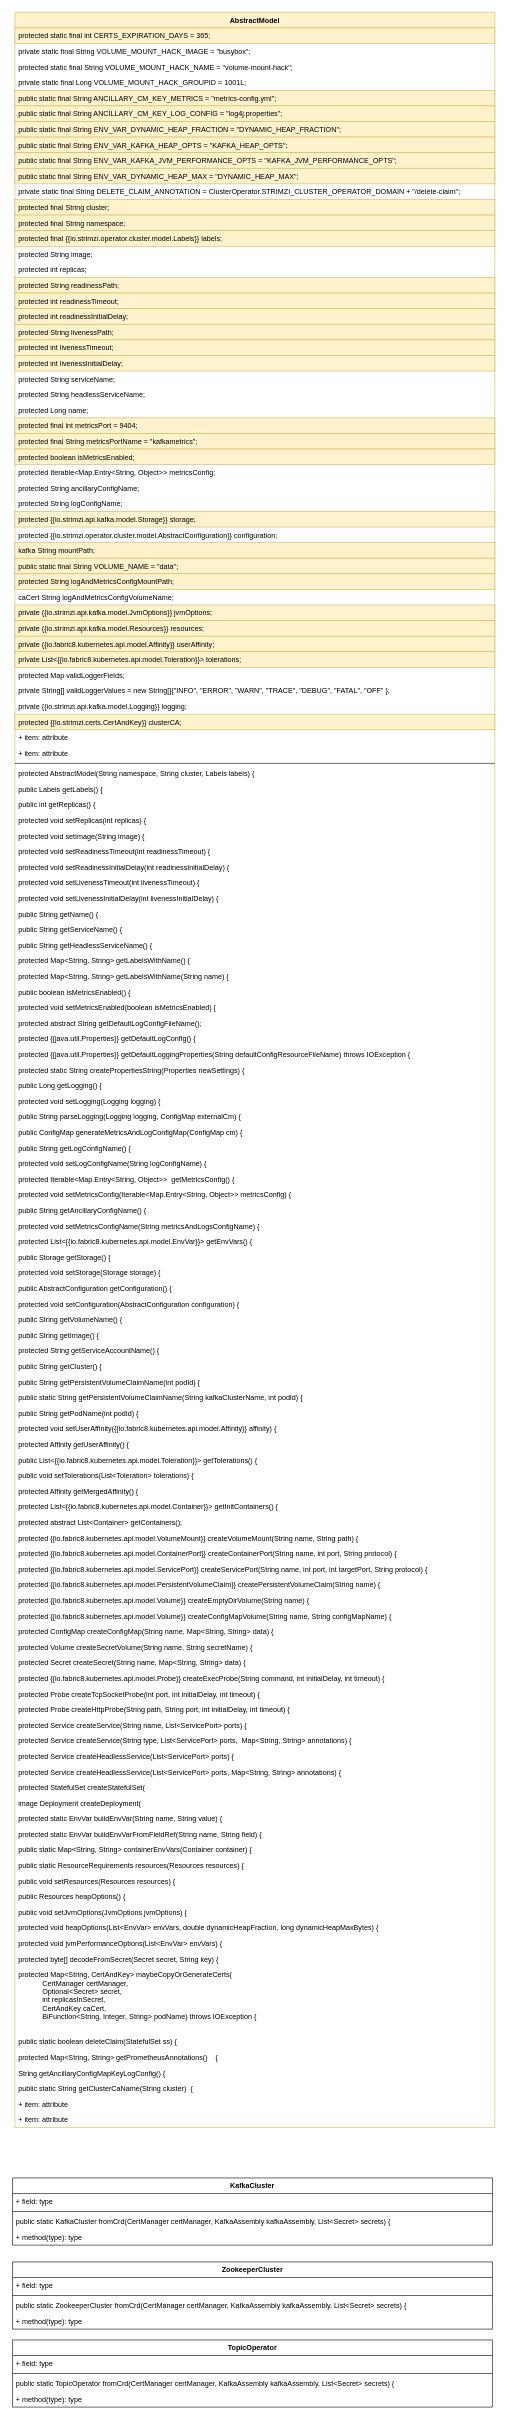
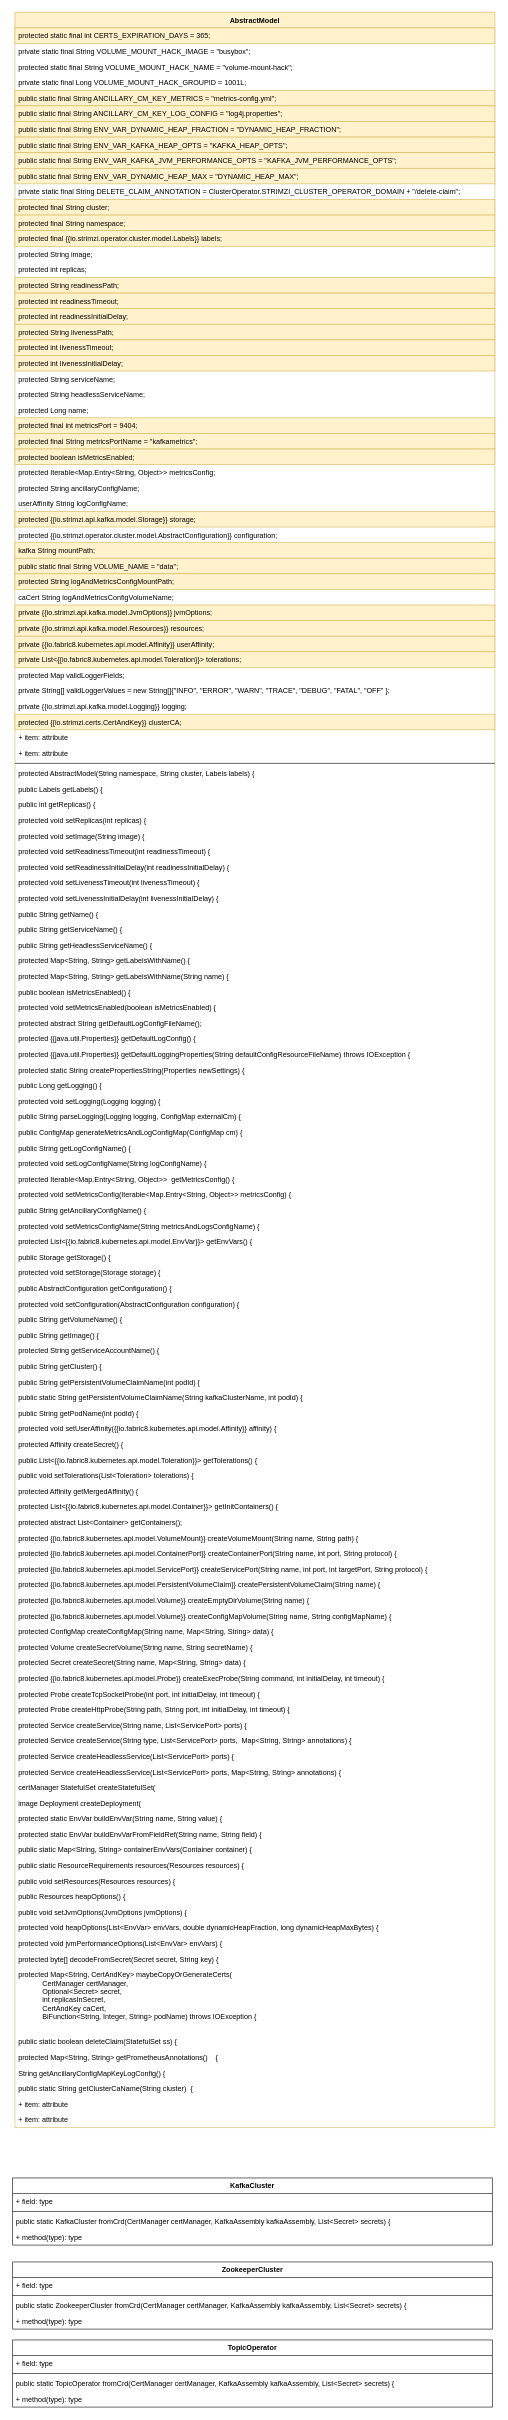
- <mxCell id="48" value="protected String logConfigName;" style="text;strokeColor=none;fillColor=none;align=left;verticalAlign=top;spacingLeft=4;spacingRight=4;overflow=hidden;rotatable=0;points=[[0,0.5],[1,0.5]];portConstraint=eastwest;" vertex="1" parent="17"><mxGeometry y="806" width="800" height="26" as="geometry" /></mxCell>
+ <mxCell id="48" value="userAffinity String logConfigName;" style="text;strokeColor=none;fillColor=none;align=left;verticalAlign=top;spacingLeft=4;spacingRight=4;overflow=hidden;rotatable=0;points=[[0,0.5],[1,0.5]];portConstraint=eastwest;" vertex="1" parent="17"><mxGeometry y="806" width="800" height="26" as="geometry" /></mxCell>
- <mxCell id="109" value="protected Affinity getUserAffinity() {" style="text;strokeColor=none;fillColor=none;align=left;verticalAlign=top;spacingLeft=4;spacingRight=4;overflow=hidden;rotatable=0;points=[[0,0.5],[1,0.5]];portConstraint=eastwest;" vertex="1" parent="17"><mxGeometry y="2374" width="800" height="26" as="geometry" /></mxCell>
+ <mxCell id="109" value="protected Affinity createSecret() {" style="text;strokeColor=none;fillColor=none;align=left;verticalAlign=top;spacingLeft=4;spacingRight=4;overflow=hidden;rotatable=0;points=[[0,0.5],[1,0.5]];portConstraint=eastwest;" vertex="1" parent="17"><mxGeometry y="2374" width="800" height="26" as="geometry" /></mxCell>
- <mxCell id="131" value="protected StatefulSet createStatefulSet(" style="text;strokeColor=none;fillColor=none;align=left;verticalAlign=top;spacingLeft=4;spacingRight=4;overflow=hidden;rotatable=0;points=[[0,0.5],[1,0.5]];portConstraint=eastwest;" vertex="1" parent="17"><mxGeometry y="2946" width="800" height="26" as="geometry" /></mxCell>
+ <mxCell id="131" value="certManager StatefulSet createStatefulSet(" style="text;strokeColor=none;fillColor=none;align=left;verticalAlign=top;spacingLeft=4;spacingRight=4;overflow=hidden;rotatable=0;points=[[0,0.5],[1,0.5]];portConstraint=eastwest;" vertex="1" parent="17"><mxGeometry y="2946" width="800" height="26" as="geometry" /></mxCell>
